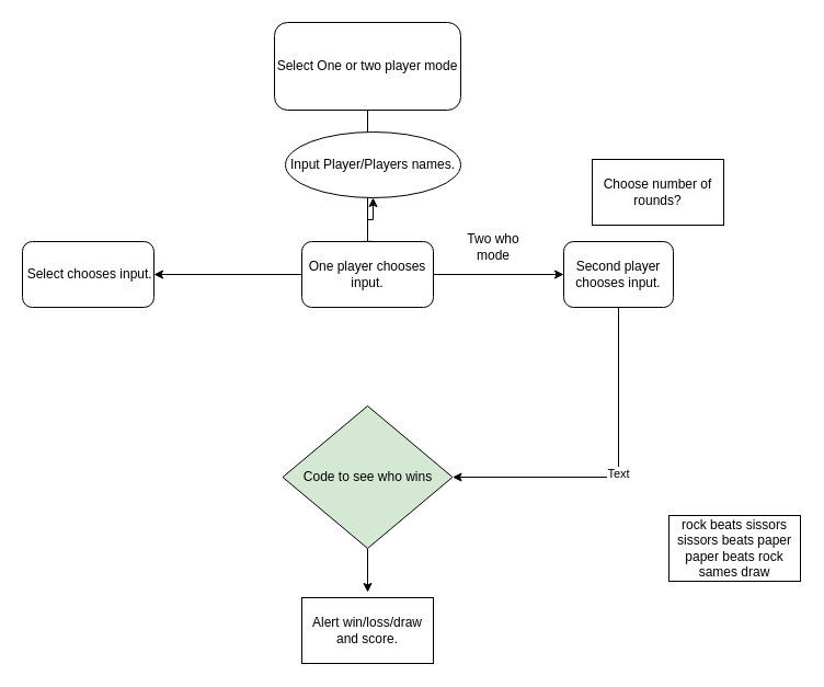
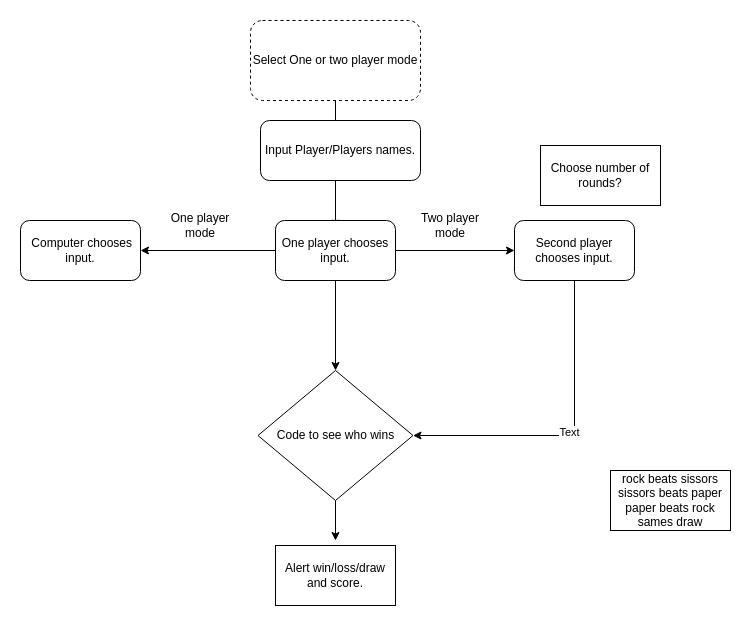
- <mxCell id="3" value="Select One or two player mode" style="rounded=1;whiteSpace=wrap;html=1;fontSize=12;glass=0;strokeWidth=1;shadow=0;" vertex="1" parent="1"><mxGeometry x="250" width="170" height="80" as="geometry" y="20" /></mxCell>
+ <mxCell id="3" value="Select One or two player mode" style="rounded=1;whiteSpace=wrap;html=1;fontSize=12;glass=0;strokeWidth=1;shadow=0;dashed=1;" vertex="1" parent="1"><mxGeometry x="250" width="170" height="80" as="geometry" y="20" /></mxCell>
- <mxCell id="4" value="Input Player/Players names." style="ellipse;whiteSpace=wrap;html=1;" vertex="1" parent="1"><mxGeometry x="260" y="120" width="160" height="60" as="geometry" /></mxCell>
+ <mxCell id="4" value="Input Player/Players names." style="rounded=1;whiteSpace=wrap;html=1;" vertex="1" parent="1"><mxGeometry x="260" y="120" width="160" height="60" as="geometry" /></mxCell>
- <mxCell id="6" style="edgeStyle=orthogonalEdgeStyle;rounded=0;orthogonalLoop=1;jettySize=auto;html=1;" edge="1" parent="1" source="7" target="4"><mxGeometry relative="1" as="geometry" /></mxCell>
+ <mxCell id="6" style="edgeStyle=orthogonalEdgeStyle;rounded=0;orthogonalLoop=1;jettySize=auto;html=1;entryX=0.5;entryY=0;entryDx=0;entryDy=0;" edge="1" parent="1" source="7" target="15"><mxGeometry relative="1" as="geometry" /></mxCell>
+ <mxCell id="13" value="One player mode" style="text;html=1;strokeColor=none;fillColor=none;align=center;verticalAlign=middle;whiteSpace=wrap;rounded=0;" vertex="1" parent="1"><mxGeometry x="160" y="210" width="80" height="30" as="geometry" /></mxCell>
- <mxCell id="14" value="Two who mode" style="text;html=1;strokeColor=none;fillColor=none;align=center;verticalAlign=middle;whiteSpace=wrap;rounded=0;" vertex="1" parent="1"><mxGeometry x="410" y="210" width="80" height="30" as="geometry" /></mxCell>
+ <mxCell id="14" value="Two player mode" style="text;html=1;strokeColor=none;fillColor=none;align=center;verticalAlign=middle;whiteSpace=wrap;rounded=0;" vertex="1" parent="1"><mxGeometry x="410" y="210" width="80" height="30" as="geometry" /></mxCell>
- <mxCell id="11" value="&amp;nbsp;Select chooses input." style="rounded=1;whiteSpace=wrap;html=1;" vertex="1" parent="1"><mxGeometry x="20" y="220" width="120" height="60" as="geometry" /></mxCell>
+ <mxCell id="11" value="&amp;nbsp;Computer chooses input." style="rounded=1;whiteSpace=wrap;html=1;" vertex="1" parent="1"><mxGeometry x="20" y="220" width="120" height="60" as="geometry" /></mxCell>
- <mxCell id="10" value="Second player chooses input." style="rounded=1;whiteSpace=wrap;html=1;" vertex="1" parent="1"><mxGeometry x="514" y="220" width="100" height="60" as="geometry" /></mxCell>
+ <mxCell id="10" value="Second player chooses input." style="rounded=1;whiteSpace=wrap;html=1;" vertex="1" parent="1"><mxGeometry x="514" y="220" width="120" height="60" as="geometry" /></mxCell>
- <mxCell id="15" value="Code to see who wins" style="rhombus;whiteSpace=wrap;html=1;fillColor=#d5e8d4;" vertex="1" parent="1"><mxGeometry x="257.5" y="370" width="155" height="130" as="geometry" /></mxCell>
+ <mxCell id="15" value="Code to see who wins" style="rhombus;whiteSpace=wrap;html=1;" vertex="1" parent="1"><mxGeometry x="257.5" y="370" width="155" height="130" as="geometry" /></mxCell>
